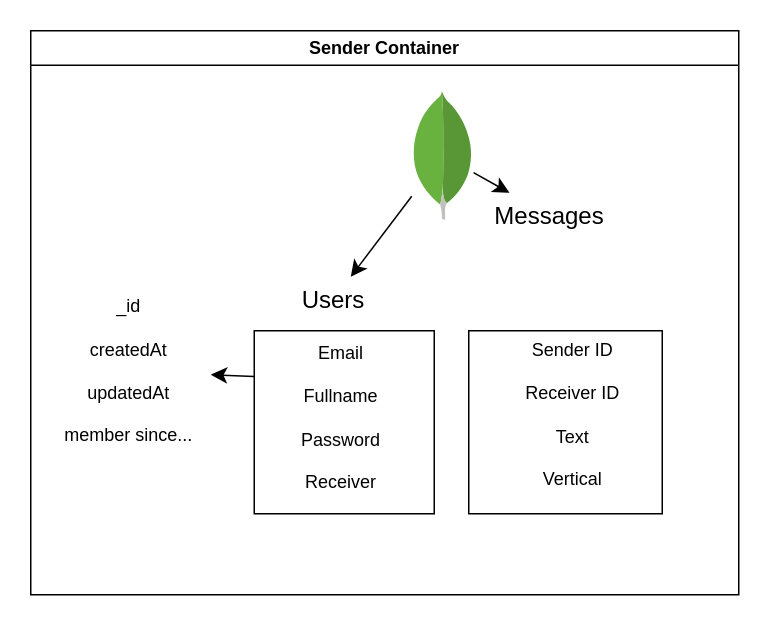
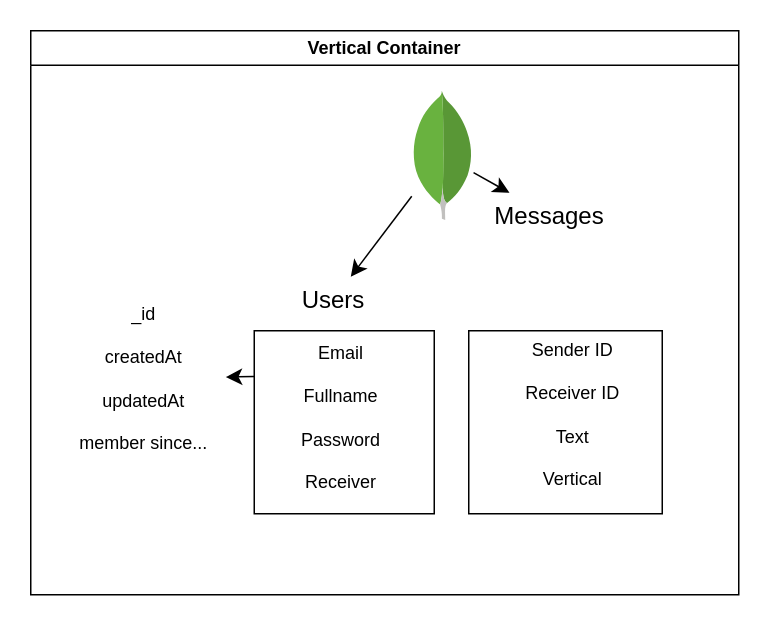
- <mxCell id="2" value="Sender Container" style="swimlane;whiteSpace=wrap;html=1;" vertex="1" parent="1"><mxGeometry x="20" y="20" width="472" height="376" as="geometry" /></mxCell>
+ <mxCell id="2" value="Vertical Container" style="swimlane;whiteSpace=wrap;html=1;" vertex="1" parent="1"><mxGeometry x="20" y="20" width="472" height="376" as="geometry" /></mxCell>
- <mxCell id="12" value="&lt;div&gt;_id&lt;/div&gt;&lt;div&gt;&lt;br&gt;&lt;/div&gt;&lt;div&gt;createdAt&lt;/div&gt;&lt;div&gt;&lt;br&gt;&lt;/div&gt;&lt;div&gt;updatedAt&lt;/div&gt;&lt;div&gt;&lt;br&gt;&lt;/div&gt;&lt;div&gt;member since...&lt;br&gt;&lt;/div&gt;" style="text;html=1;align=center;verticalAlign=middle;whiteSpace=wrap;rounded=0;" vertex="1" parent="2"><mxGeometry x="11" y="166" width="109" height="122" as="geometry" /></mxCell>
+ <mxCell id="12" value="&lt;div&gt;_id&lt;/div&gt;&lt;div&gt;&lt;br&gt;&lt;/div&gt;&lt;div&gt;createdAt&lt;/div&gt;&lt;div&gt;&lt;br&gt;&lt;/div&gt;&lt;div&gt;updatedAt&lt;/div&gt;&lt;div&gt;&lt;br&gt;&lt;/div&gt;&lt;div&gt;member since...&lt;br&gt;&lt;/div&gt;" style="text;html=1;align=center;verticalAlign=middle;whiteSpace=wrap;rounded=0;" vertex="1" parent="2"><mxGeometry x="21" y="171" width="109" height="122" as="geometry" /></mxCell>
